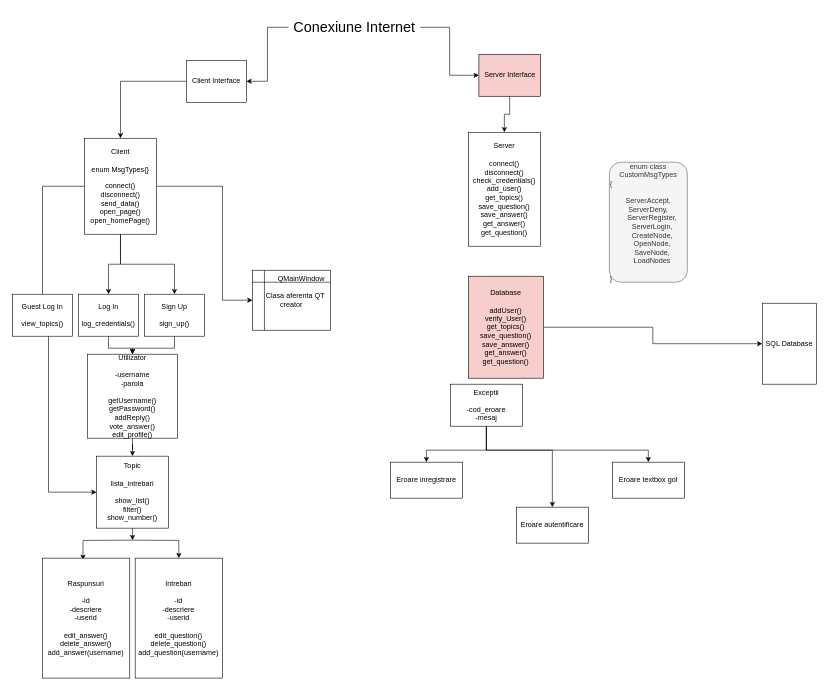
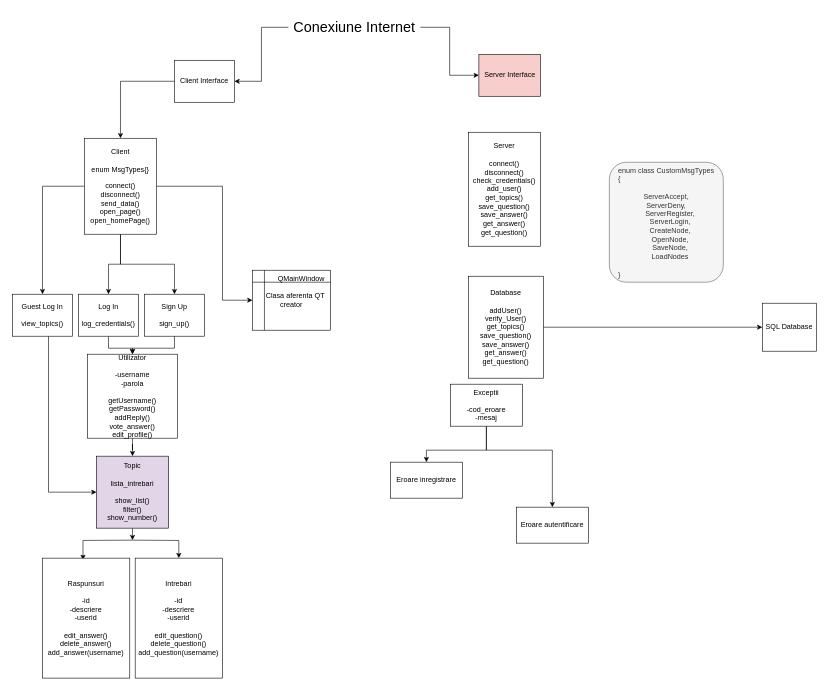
- <mxCell id="40" value="Client Interface" style="rounded=0;whiteSpace=wrap;html=1;" vertex="1" parent="1"><mxGeometry x="310" y="100" width="100" height="70" as="geometry" /></mxCell>
+ <mxCell id="40" value="Client Interface" style="rounded=0;whiteSpace=wrap;html=1;" vertex="1" parent="1"><mxGeometry x="290" y="100" width="100" height="70" as="geometry" /></mxCell>
- <mxCell id="41" style="edgeStyle=orthogonalEdgeStyle;rounded=0;orthogonalLoop=1;jettySize=auto;html=1;entryX=0.5;entryY=0;entryDx=0;entryDy=0;fontSize=24;" edge="1" parent="1" source="42" target="10"><mxGeometry relative="1" as="geometry" /></mxCell>
- <mxCell id="31" value="enum class CustomMsgTypes&lt;br&gt;&lt;div style=&quot;text-align: left&quot;&gt;&lt;span&gt;{&lt;/span&gt;&lt;/div&gt;&lt;div&gt;&lt;span style=&quot;font-size: 12px&quot;&gt;&lt;br&gt;&lt;/span&gt;&lt;/div&gt;&lt;div&gt;&lt;span style=&quot;font-size: 12px&quot;&gt;&lt;span&gt;&#09;&lt;/span&gt;ServerAccept,&lt;/span&gt;&lt;/div&gt;&lt;div&gt;&lt;span style=&quot;font-size: 12px&quot;&gt;&lt;span&gt;&#09;&lt;/span&gt;ServerDeny,&lt;/span&gt;&lt;/div&gt;&lt;div&gt;&lt;span style=&quot;font-size: 12px&quot;&gt;&amp;nbsp; &amp;nbsp; ServerRegister,&lt;/span&gt;&lt;/div&gt;&lt;div&gt;&lt;span style=&quot;font-size: 12px&quot;&gt;&amp;nbsp; &amp;nbsp; ServerLogin,&lt;/span&gt;&lt;/div&gt;&lt;div&gt;&lt;span style=&quot;font-size: 12px&quot;&gt;&amp;nbsp; &amp;nbsp; CreateNode,&lt;/span&gt;&lt;/div&gt;&lt;div&gt;&lt;span style=&quot;font-size: 12px&quot;&gt;&amp;nbsp; &amp;nbsp; OpenNode,&lt;/span&gt;&lt;/div&gt;&lt;div&gt;&lt;span style=&quot;font-size: 12px&quot;&gt;&amp;nbsp; &amp;nbsp; SaveNode,&lt;/span&gt;&lt;/div&gt;&lt;div&gt;&lt;span style=&quot;font-size: 12px&quot;&gt;&amp;nbsp; &amp;nbsp; LoadNodes&lt;/span&gt;&lt;/div&gt;&lt;br&gt;&lt;div style=&quot;text-align: left&quot;&gt;&lt;span&gt;}&lt;/span&gt;&lt;/div&gt;" style="rounded=1;whiteSpace=wrap;html=1;align=center;fillColor=#f5f5f5;strokeColor=#666666;fontColor=#333333;" vertex="1" parent="1"><mxGeometry x="1015" y="270" width="130" height="200" as="geometry" /></mxCell>
+ <mxCell id="31" value="enum class CustomMsgTypes&lt;br&gt;&lt;div style=&quot;text-align: left&quot;&gt;&lt;span&gt;{&lt;/span&gt;&lt;/div&gt;&lt;div&gt;&lt;span style=&quot;font-size: 12px&quot;&gt;&lt;br&gt;&lt;/span&gt;&lt;/div&gt;&lt;div&gt;&lt;span style=&quot;font-size: 12px&quot;&gt;&lt;span&gt;&#09;&lt;/span&gt;ServerAccept,&lt;/span&gt;&lt;/div&gt;&lt;div&gt;&lt;span style=&quot;font-size: 12px&quot;&gt;&lt;span&gt;&#09;&lt;/span&gt;ServerDeny,&lt;/span&gt;&lt;/div&gt;&lt;div&gt;&lt;span style=&quot;font-size: 12px&quot;&gt;&amp;nbsp; &amp;nbsp; ServerRegister,&lt;/span&gt;&lt;/div&gt;&lt;div&gt;&lt;span style=&quot;font-size: 12px&quot;&gt;&amp;nbsp; &amp;nbsp; ServerLogin,&lt;/span&gt;&lt;/div&gt;&lt;div&gt;&lt;span style=&quot;font-size: 12px&quot;&gt;&amp;nbsp; &amp;nbsp; CreateNode,&lt;/span&gt;&lt;/div&gt;&lt;div&gt;&lt;span style=&quot;font-size: 12px&quot;&gt;&amp;nbsp; &amp;nbsp; OpenNode,&lt;/span&gt;&lt;/div&gt;&lt;div&gt;&lt;span style=&quot;font-size: 12px&quot;&gt;&amp;nbsp; &amp;nbsp; SaveNode,&lt;/span&gt;&lt;/div&gt;&lt;div&gt;&lt;span style=&quot;font-size: 12px&quot;&gt;&amp;nbsp; &amp;nbsp; LoadNodes&lt;/span&gt;&lt;/div&gt;&lt;br&gt;&lt;div style=&quot;text-align: left&quot;&gt;&lt;span&gt;}&lt;/span&gt;&lt;/div&gt;" style="rounded=1;whiteSpace=wrap;html=1;align=center;fillColor=#f5f5f5;strokeColor=#666666;fontColor=#333333;" vertex="1" parent="1"><mxGeometry x="1015" y="270" width="190" height="200" as="geometry" /></mxCell>
- <mxCell id="19" style="edgeStyle=orthogonalEdgeStyle;rounded=0;orthogonalLoop=1;jettySize=auto;html=1;entryX=0.5;entryY=0;entryDx=0;entryDy=0;endArrow=none;" edge="1" parent="1" source="21" target="28"><mxGeometry relative="1" as="geometry" /></mxCell>
+ <mxCell id="19" style="edgeStyle=orthogonalEdgeStyle;rounded=0;orthogonalLoop=1;jettySize=auto;html=1;entryX=0.5;entryY=0;entryDx=0;entryDy=0;" edge="1" parent="1" source="21" target="28"><mxGeometry relative="1" as="geometry" /></mxCell>
- <mxCell id="3" value="Database&lt;br&gt;&lt;br&gt;addUser()&lt;br&gt;verify_User()&lt;br&gt;get_topics()&lt;br&gt;save_question()&lt;br&gt;save_answer()&lt;br&gt;get_answer()&lt;br&gt;get_question()" style="rounded=0;whiteSpace=wrap;html=1;fillColor=#f8cecc;" parent="1" vertex="1"><mxGeometry x="780" y="460" width="125.01" height="170" as="geometry" /></mxCell>
+ <mxCell id="3" value="Database&lt;br&gt;&lt;br&gt;addUser()&lt;br&gt;verify_User()&lt;br&gt;get_topics()&lt;br&gt;save_question()&lt;br&gt;save_answer()&lt;br&gt;get_answer()&lt;br&gt;get_question()" style="rounded=0;whiteSpace=wrap;html=1;" parent="1" vertex="1"><mxGeometry x="780" y="460" width="125.01" height="170" as="geometry" /></mxCell>
- <mxCell id="35" value="SQL Database" style="rounded=0;whiteSpace=wrap;html=1;" vertex="1" parent="1"><mxGeometry x="1270" y="505" width="90.02" height="135" as="geometry" /></mxCell>
+ <mxCell id="35" value="SQL Database" style="rounded=0;whiteSpace=wrap;html=1;" vertex="1" parent="1"><mxGeometry x="1270" y="505" width="90.02" height="80" as="geometry" /></mxCell>
- <mxCell id="13" style="edgeStyle=orthogonalEdgeStyle;rounded=0;orthogonalLoop=1;jettySize=auto;html=1;entryX=0.5;entryY=0;entryDx=0;entryDy=0;" edge="1" parent="1" source="14" target="22"><mxGeometry relative="1" as="geometry"><Array as="points"><mxPoint x="810" y="750" /><mxPoint x="1080" y="750" /></Array></mxGeometry></mxCell>
- <mxCell id="22" value="Eroare textbox gol" style="rounded=0;whiteSpace=wrap;html=1;" vertex="1" parent="1"><mxGeometry x="1020" y="770" width="120" height="60" as="geometry" /></mxCell>
- <mxCell id="30" value="Topic&lt;br&gt;&lt;br&gt;lista_intrebari&lt;br&gt;&lt;br&gt;show_list()&lt;br&gt;filter()&lt;br&gt;show_number()" style="rounded=0;whiteSpace=wrap;html=1;" vertex="1" parent="1"><mxGeometry x="160" y="760" width="120" height="120" as="geometry" /></mxCell>
+ <mxCell id="30" value="Topic&lt;br&gt;&lt;br&gt;lista_intrebari&lt;br&gt;&lt;br&gt;show_list()&lt;br&gt;filter()&lt;br&gt;show_number()" style="rounded=0;whiteSpace=wrap;html=1;fillColor=#e1d5e7;" vertex="1" parent="1"><mxGeometry x="160" y="760" width="120" height="120" as="geometry" /></mxCell>
